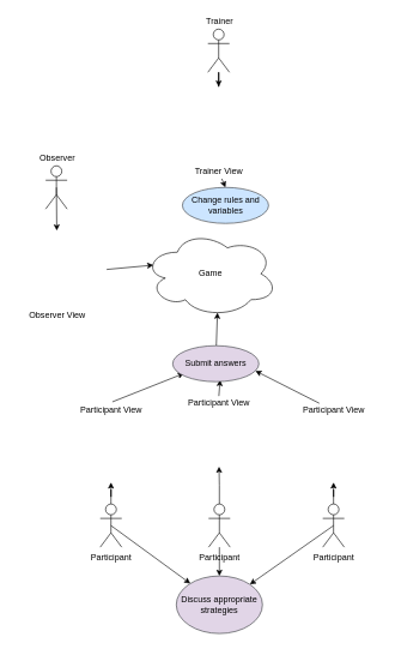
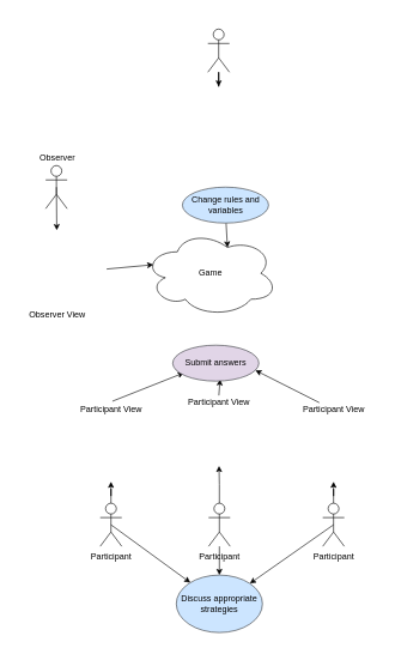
- <mxCell id="26" value="Trainer" style="text;html=1;align=center;verticalAlign=middle;resizable=0;points=[];autosize=1;strokeColor=none;" vertex="1" parent="24"><mxGeometry width="50" height="20" as="geometry" /></mxCell>
- <mxCell id="17" value="Trainer View" style="text;html=1;align=center;verticalAlign=middle;resizable=0;points=[];autosize=1;strokeColor=none;" vertex="1" parent="15"><mxGeometry x="24" y="108" width="80" height="20" as="geometry" /></mxCell>
- <mxCell id="36" style="edgeStyle=none;rounded=0;orthogonalLoop=1;jettySize=auto;html=1;entryX=0.5;entryY=0;entryDx=0;entryDy=0;endArrow=classic;endFill=1;" edge="1" parent="1" source="17" target="35"><mxGeometry relative="1" as="geometry" /></mxCell>
+ <mxCell id="34" style="edgeStyle=none;rounded=0;orthogonalLoop=1;jettySize=auto;html=1;entryX=0.625;entryY=0.2;entryDx=0;entryDy=0;entryPerimeter=0;endArrow=classic;endFill=1;" edge="1" parent="1" source="35" target="18"><mxGeometry relative="1" as="geometry" /></mxCell>
- <mxCell id="19" style="rounded=0;orthogonalLoop=1;jettySize=auto;html=1;entryX=0.55;entryY=0.95;entryDx=0;entryDy=0;entryPerimeter=0;endArrow=classic;endFill=1;startArrow=none;" edge="1" parent="1" source="32" target="18"><mxGeometry relative="1" as="geometry"><mxPoint x="204.759" y="500" as="sourcePoint" /><mxPoint x="254.18" y="422.4" as="targetPoint" /></mxGeometry></mxCell>
- <mxCell id="23" value="Discuss appropriate strategies" style="ellipse;whiteSpace=wrap;html=1;fillColor=#e1d5e7;strokeColor=#36393d;" vertex="1" parent="1"><mxGeometry x="245" y="800" width="120" height="80" as="geometry" /></mxCell>
+ <mxCell id="23" value="Discuss appropriate strategies" style="ellipse;whiteSpace=wrap;html=1;fillColor=#cce5ff;strokeColor=#36393d;" vertex="1" parent="1"><mxGeometry x="245" y="800" width="120" height="80" as="geometry" /></mxCell>
